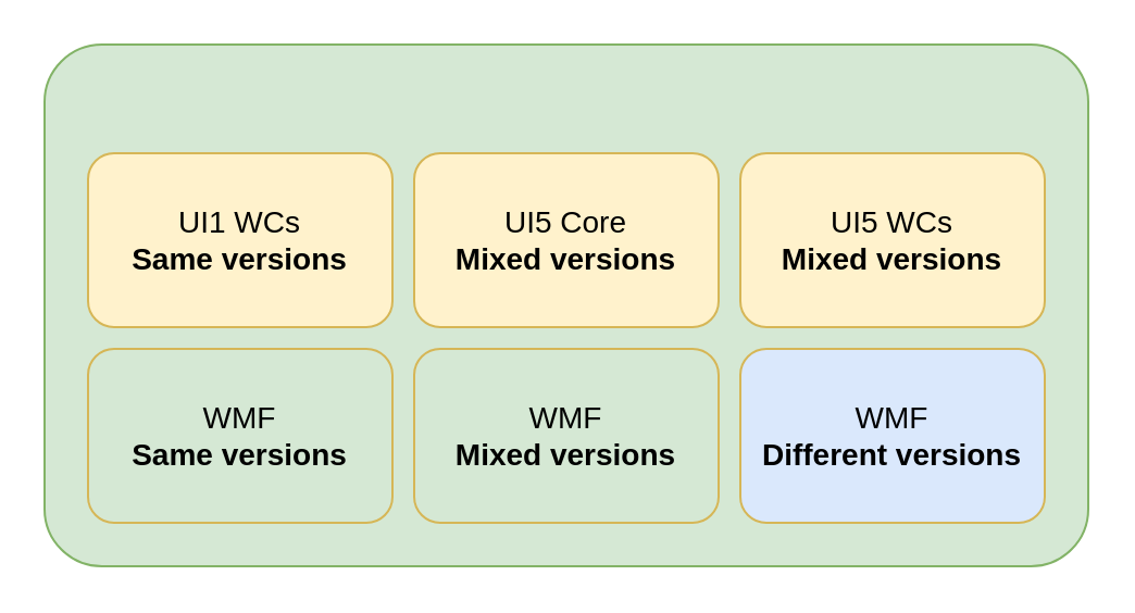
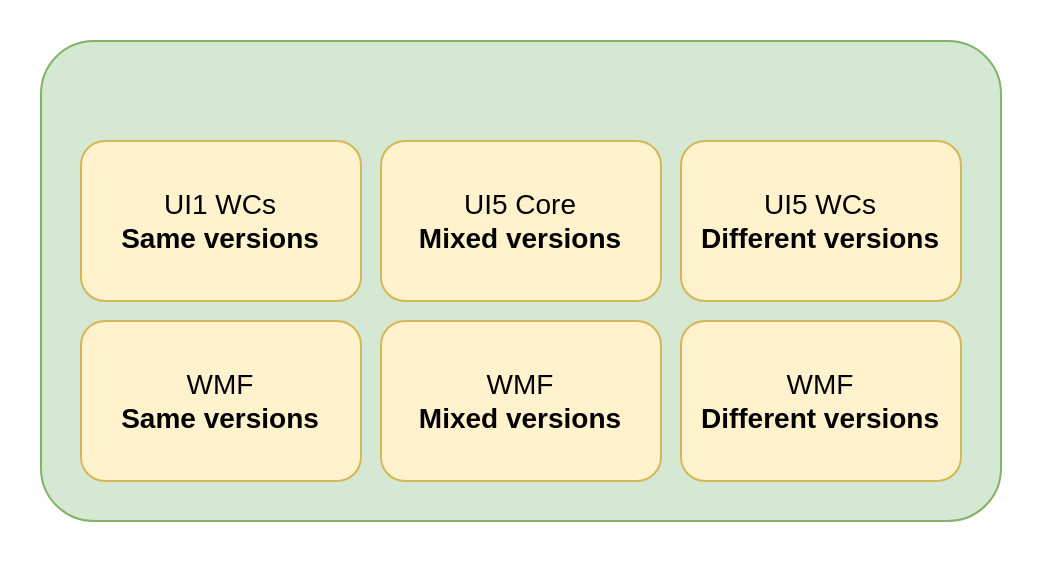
- <mxCell id="20" value="&lt;span style=&quot;font-size: 14px&quot;&gt;UI5 WCs&lt;br&gt;&lt;b&gt;Mixed versions&lt;/b&gt;&lt;br&gt;&lt;/span&gt;" style="rounded=1;whiteSpace=wrap;html=1;fillColor=#fff2cc;strokeColor=#d6b656;" vertex="1" parent="19"><mxGeometry width="140" height="80" as="geometry" /></mxCell>
+ <mxCell id="20" value="&lt;span style=&quot;font-size: 14px&quot;&gt;UI5 WCs&lt;br&gt;&lt;b&gt;Different versions&lt;/b&gt;&lt;br&gt;&lt;/span&gt;" style="rounded=1;whiteSpace=wrap;html=1;fillColor=#fff2cc;strokeColor=#d6b656;" vertex="1" parent="19"><mxGeometry width="140" height="80" as="geometry" /></mxCell>
- <mxCell id="5" value="&lt;span style=&quot;font-size: 14px&quot;&gt;WMF&lt;br&gt;&lt;/span&gt;&lt;b style=&quot;font-size: 14px&quot;&gt;Same versions&lt;/b&gt;" style="rounded=1;whiteSpace=wrap;html=1;fillColor=#d5e8d4;strokeColor=#d6b656;" parent="4" vertex="1"><mxGeometry width="140" height="80" as="geometry" /></mxCell>
+ <mxCell id="5" value="&lt;span style=&quot;font-size: 14px&quot;&gt;WMF&lt;br&gt;&lt;/span&gt;&lt;b style=&quot;font-size: 14px&quot;&gt;Same versions&lt;/b&gt;" style="rounded=1;whiteSpace=wrap;html=1;fillColor=#fff2cc;strokeColor=#d6b656;" parent="4" vertex="1"><mxGeometry width="140" height="80" as="geometry" /></mxCell>
- <mxCell id="8" value="&lt;span style=&quot;font-size: 14px&quot;&gt;WMF&lt;br&gt;&lt;/span&gt;&lt;b style=&quot;font-size: 14px&quot;&gt;Mixed versions&lt;/b&gt;" style="rounded=1;whiteSpace=wrap;html=1;fillColor=#d5e8d4;strokeColor=#d6b656;" parent="7" vertex="1"><mxGeometry width="140" height="80" as="geometry" /></mxCell>
+ <mxCell id="8" value="&lt;span style=&quot;font-size: 14px&quot;&gt;WMF&lt;br&gt;&lt;/span&gt;&lt;b style=&quot;font-size: 14px&quot;&gt;Mixed versions&lt;/b&gt;" style="rounded=1;whiteSpace=wrap;html=1;fillColor=#fff2cc;strokeColor=#d6b656;" parent="7" vertex="1"><mxGeometry width="140" height="80" as="geometry" /></mxCell>
- <mxCell id="11" value="&lt;span style=&quot;font-size: 14px&quot;&gt;WMF&lt;br&gt;&lt;/span&gt;&lt;b style=&quot;font-size: 14px&quot;&gt;Different versions&lt;/b&gt;" style="rounded=1;whiteSpace=wrap;html=1;fillColor=#dae8fc;strokeColor=#d6b656;" parent="10" vertex="1"><mxGeometry width="140" height="80" as="geometry" /></mxCell>
+ <mxCell id="11" value="&lt;span style=&quot;font-size: 14px&quot;&gt;WMF&lt;br&gt;&lt;/span&gt;&lt;b style=&quot;font-size: 14px&quot;&gt;Different versions&lt;/b&gt;" style="rounded=1;whiteSpace=wrap;html=1;fillColor=#fff2cc;strokeColor=#d6b656;" parent="10" vertex="1"><mxGeometry width="140" height="80" as="geometry" /></mxCell>
